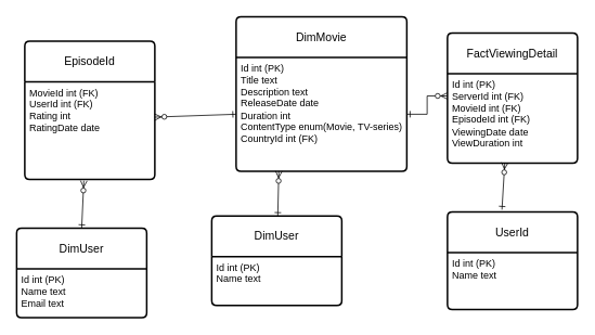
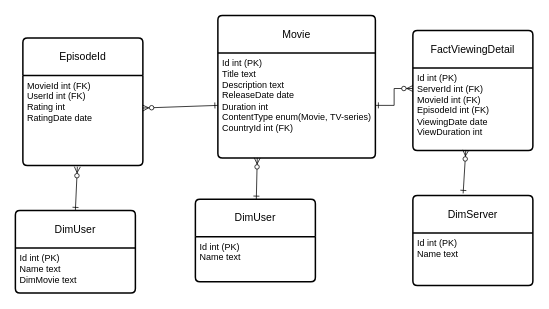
- <mxCell id="6" value="DimMovie" style="swimlane;childLayout=stackLayout;horizontal=1;startSize=50;horizontalStack=0;rounded=1;fontSize=14;fontStyle=0;strokeWidth=2;resizeParent=0;resizeLast=1;shadow=0;dashed=0;align=center;arcSize=4;whiteSpace=wrap;html=1;" parent="1" vertex="1"><mxGeometry x="290" y="20" width="210" height="190" as="geometry" /></mxCell>
+ <mxCell id="6" value="Movie" style="swimlane;childLayout=stackLayout;horizontal=1;startSize=50;horizontalStack=0;rounded=1;fontSize=14;fontStyle=0;strokeWidth=2;resizeParent=0;resizeLast=1;shadow=0;dashed=0;align=center;arcSize=4;whiteSpace=wrap;html=1;" parent="1" vertex="1"><mxGeometry x="290" y="20" width="210" height="190" as="geometry" /></mxCell>
- <mxCell id="4" value="UserId" style="swimlane;childLayout=stackLayout;horizontal=1;startSize=50;horizontalStack=0;rounded=1;fontSize=14;fontStyle=0;strokeWidth=2;resizeParent=0;resizeLast=1;shadow=0;dashed=0;align=center;arcSize=4;whiteSpace=wrap;html=1;" parent="1" vertex="1"><mxGeometry x="550" y="260" width="160" height="120" as="geometry" /></mxCell>
+ <mxCell id="4" value="DimServer" style="swimlane;childLayout=stackLayout;horizontal=1;startSize=50;horizontalStack=0;rounded=1;fontSize=14;fontStyle=0;strokeWidth=2;resizeParent=0;resizeLast=1;shadow=0;dashed=0;align=center;arcSize=4;whiteSpace=wrap;html=1;" parent="1" vertex="1"><mxGeometry x="550" y="260" width="160" height="120" as="geometry" /></mxCell>
- <mxCell id="11" value="Id int (PK)&amp;nbsp;&lt;br&gt;Name text&lt;br&gt;Email text" style="align=left;strokeColor=none;fillColor=none;spacingLeft=4;fontSize=12;verticalAlign=top;resizable=0;rotatable=0;part=1;html=1;" parent="10" vertex="1"><mxGeometry y="50" width="160" height="60" as="geometry" /></mxCell>
+ <mxCell id="11" value="Id int (PK)&amp;nbsp;&lt;br&gt;Name text&lt;br&gt;DimMovie text" style="align=left;strokeColor=none;fillColor=none;spacingLeft=4;fontSize=12;verticalAlign=top;resizable=0;rotatable=0;part=1;html=1;" parent="10" vertex="1"><mxGeometry y="50" width="160" height="60" as="geometry" /></mxCell>
